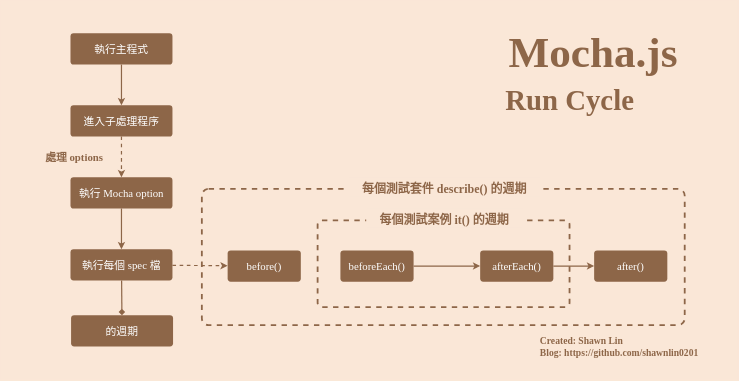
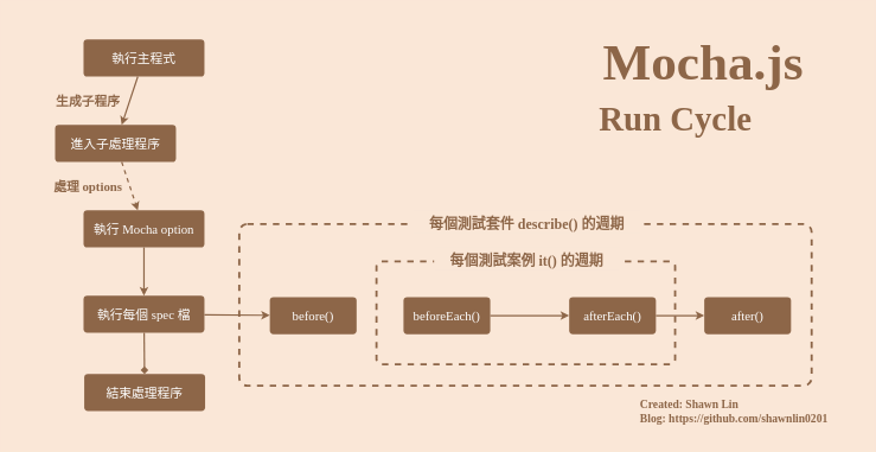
+ <mxCell id="19" value="&lt;font face=&quot;Noto Sans TC&quot; color=&quot;#8d6648&quot;&gt;&lt;span style=&quot;font-size: 18px&quot;&gt;&lt;b&gt;生成子程序&lt;/b&gt;&lt;/span&gt;&lt;/font&gt;" style="text;html=1;align=center;" vertex="1" parent="3"><mxGeometry x="65" y="125" width="116" height="32" as="geometry" /></mxCell>
- <mxCell id="11" value="&lt;font color=&quot;#ffffff&quot; face=&quot;Noto Sans TC&quot;&gt;&lt;span style=&quot;font-size: 18px&quot;&gt;進入子處理程序&lt;/span&gt;&lt;/font&gt;" style="rounded=1;arcSize=10;whiteSpace=wrap;html=1;align=center;strokeWidth=1;fillColor=#8D6648;fontSize=20;strokeColor=none;labelBackgroundColor=none;verticalAlign=middle;" parent="3" vertex="1"><mxGeometry x="117" y="175" width="170" height="52" as="geometry" /></mxCell>
+ <mxCell id="11" value="&lt;font color=&quot;#ffffff&quot; face=&quot;Noto Sans TC&quot;&gt;&lt;span style=&quot;font-size: 18px&quot;&gt;進入子處理程序&lt;/span&gt;&lt;/font&gt;" style="rounded=1;arcSize=10;whiteSpace=wrap;html=1;align=center;strokeWidth=1;fillColor=#8D6648;fontSize=20;strokeColor=none;labelBackgroundColor=none;verticalAlign=middle;" parent="3" vertex="1"><mxGeometry x="77" y="175" width="170" height="52" as="geometry" /></mxCell>
- <mxCell id="25" value="" style="endArrow=classic;html=1;strokeWidth=2;strokeColor=#8D6648;dashed=1;" edge="1" parent="3" source="21" target="12"><mxGeometry width="50" height="50" relative="1" as="geometry"><mxPoint x="302" y="431.5" as="sourcePoint" /><mxPoint x="302" y="501.5" as="targetPoint" /></mxGeometry></mxCell>
+ <mxCell id="25" value="" style="endArrow=classic;html=1;strokeWidth=2;strokeColor=#8D6648;" edge="1" parent="3" source="21" target="12"><mxGeometry width="50" height="50" relative="1" as="geometry"><mxPoint x="302" y="431.5" as="sourcePoint" /><mxPoint x="302" y="501.5" as="targetPoint" /></mxGeometry></mxCell>
- <mxCell id="27" value="&lt;font color=&quot;#ffffff&quot; face=&quot;Noto Sans TC&quot;&gt;&lt;span style=&quot;font-size: 18px&quot;&gt;的週期&lt;/span&gt;&lt;/font&gt;" style="rounded=1;arcSize=10;whiteSpace=wrap;html=1;align=center;strokeWidth=1;fillColor=#8D6648;fontSize=20;strokeColor=none;labelBackgroundColor=none;verticalAlign=middle;" vertex="1" parent="3"><mxGeometry x="118" y="525" width="170" height="52" as="geometry" /></mxCell>
+ <mxCell id="27" value="&lt;font color=&quot;#ffffff&quot; face=&quot;Noto Sans TC&quot;&gt;&lt;span style=&quot;font-size: 18px&quot;&gt;結束處理程序&lt;/span&gt;&lt;/font&gt;" style="rounded=1;arcSize=10;whiteSpace=wrap;html=1;align=center;strokeWidth=1;fillColor=#8D6648;fontSize=20;strokeColor=none;labelBackgroundColor=none;verticalAlign=middle;" vertex="1" parent="3"><mxGeometry x="118" y="525" width="170" height="52" as="geometry" /></mxCell>
